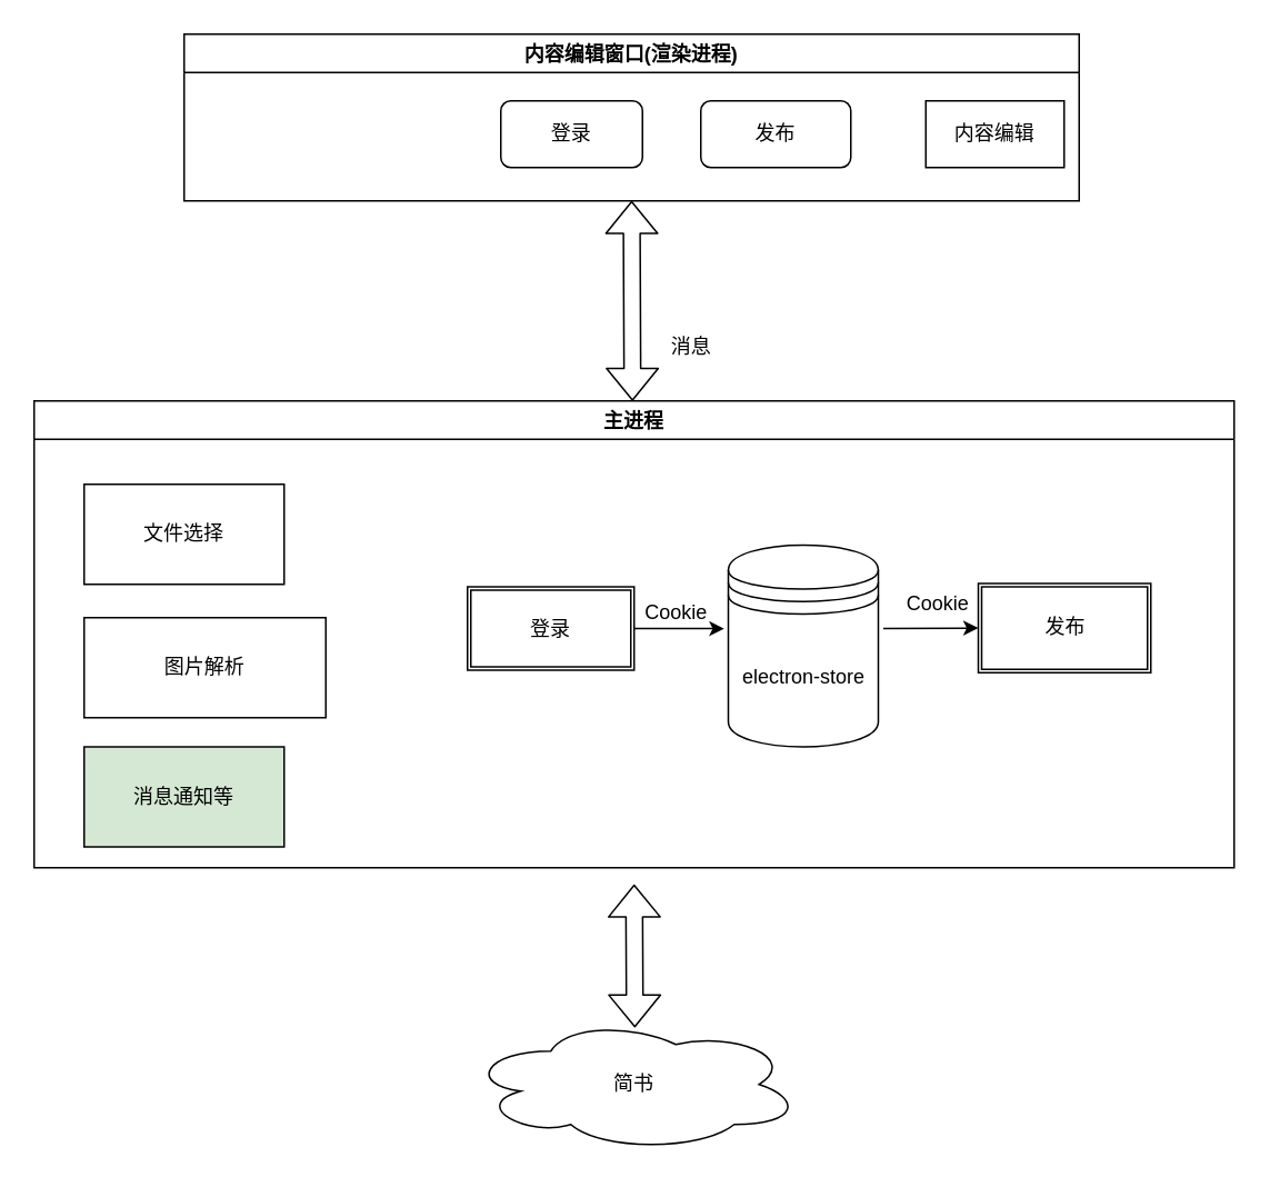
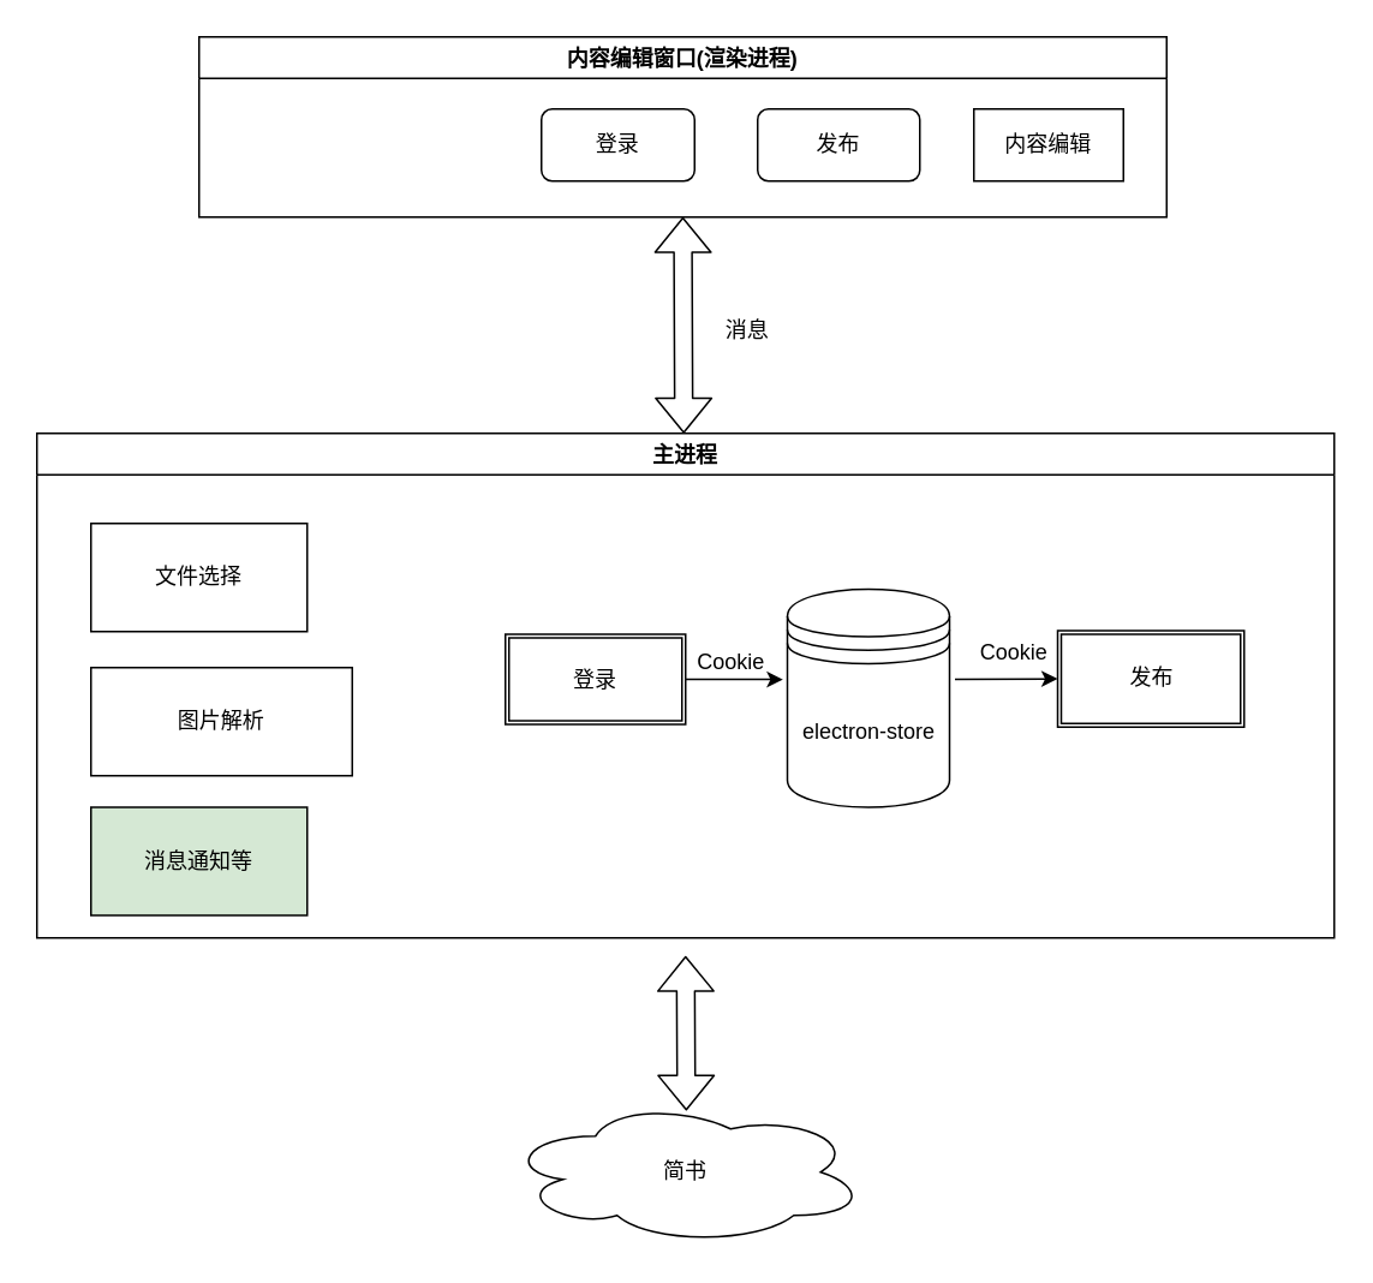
- <mxCell id="5" value="内容编辑" style="rounded=0;whiteSpace=wrap;html=1;" parent="2" vertex="1"><mxGeometry x="445" y="40" width="83" height="40" as="geometry" /></mxCell>
+ <mxCell id="5" value="内容编辑" style="rounded=0;whiteSpace=wrap;html=1;" parent="2" vertex="1"><mxGeometry x="430" y="40" width="83" height="40" as="geometry" /></mxCell>
- <mxCell id="19" value="消息" style="text;html=1;align=center;verticalAlign=middle;resizable=0;points=[];autosize=1;" parent="1" vertex="1"><mxGeometry x="394" y="198" width="40" height="20" as="geometry" /></mxCell>
+ <mxCell id="19" value="消息" style="text;html=1;align=center;verticalAlign=middle;resizable=0;points=[];autosize=1;" parent="1" vertex="1"><mxGeometry x="394" y="173" width="40" height="20" as="geometry" /></mxCell>
